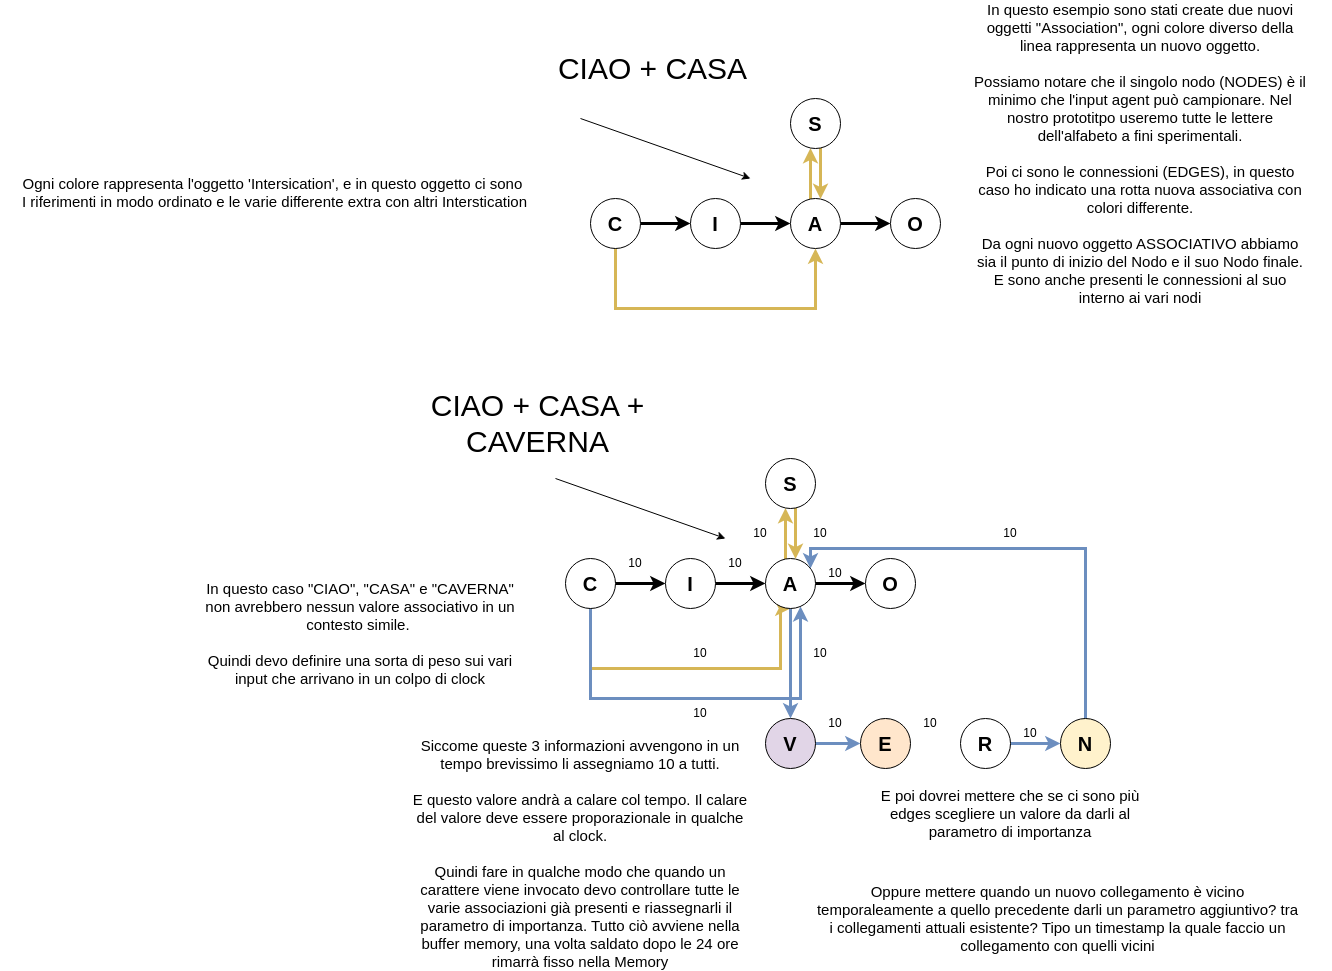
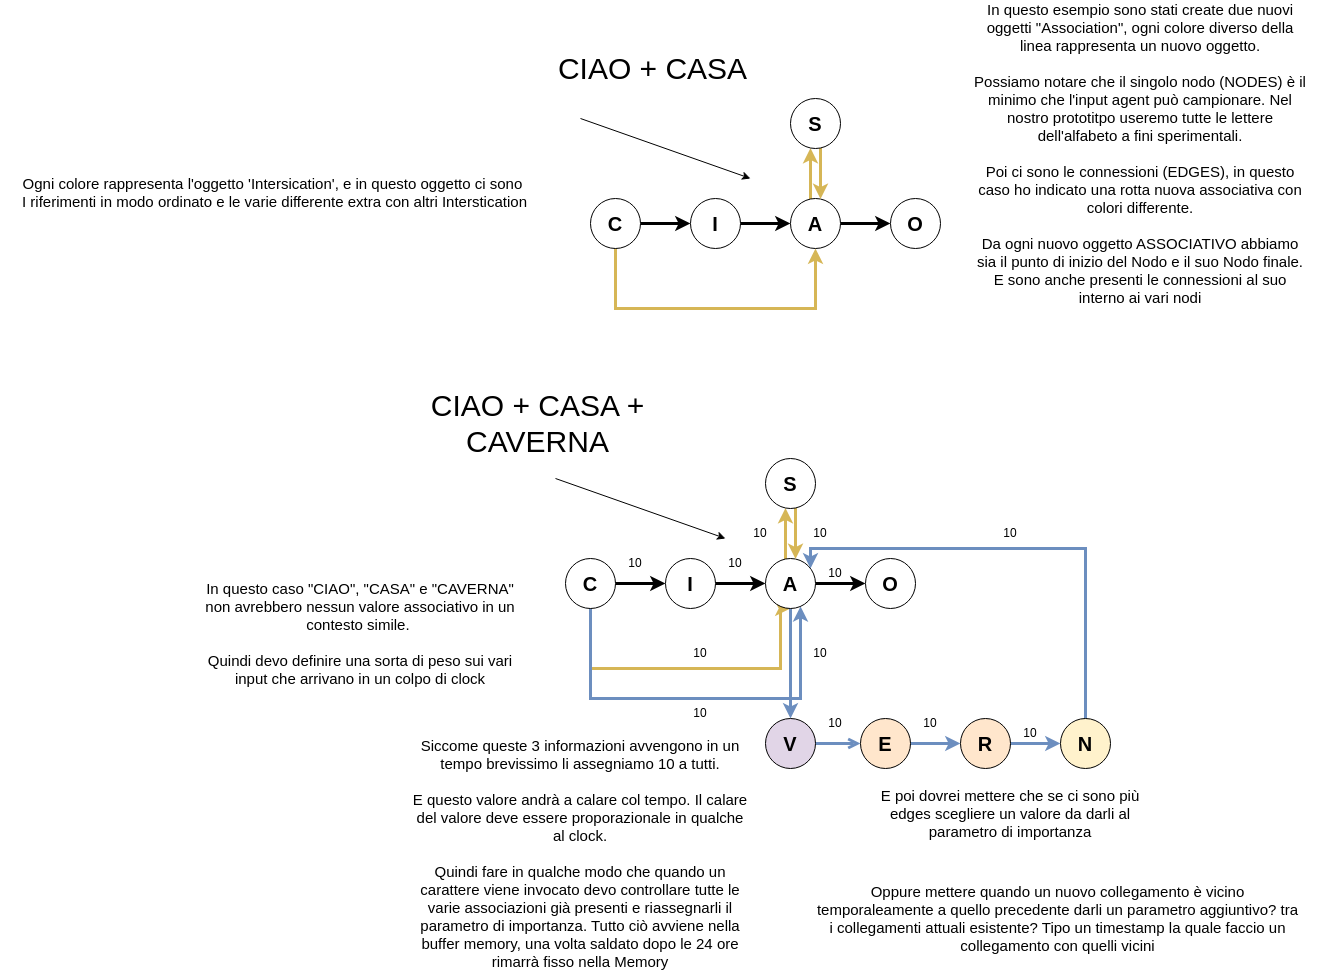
- <mxCell id="31" style="edgeStyle=orthogonalEdgeStyle;rounded=0;orthogonalLoop=1;jettySize=auto;html=1;fillColor=#dae8fc;strokeColor=#6c8ebf;strokeWidth=3;" parent="1" source="32" target="34" edge="1"><mxGeometry relative="1" as="geometry" /></mxCell>
+ <mxCell id="31" style="edgeStyle=orthogonalEdgeStyle;rounded=0;orthogonalLoop=1;jettySize=auto;html=1;fillColor=#dae8fc;strokeColor=#6c8ebf;strokeWidth=3;endArrow=open;" parent="1" source="32" target="34" edge="1"><mxGeometry relative="1" as="geometry" /></mxCell>
+ <mxCell id="33" style="edgeStyle=orthogonalEdgeStyle;rounded=0;orthogonalLoop=1;jettySize=auto;html=1;fillColor=#dae8fc;strokeColor=#6c8ebf;strokeWidth=3;" parent="1" source="34" target="36" edge="1"><mxGeometry relative="1" as="geometry" /></mxCell>
- <mxCell id="36" value="&lt;font style=&quot;font-size: 20px;&quot;&gt;&lt;b&gt;R&lt;/b&gt;&lt;/font&gt;" style="ellipse;whiteSpace=wrap;html=1;aspect=fixed;" parent="1" vertex="1"><mxGeometry x="960" y="685" width="50" height="50" as="geometry" /></mxCell>
+ <mxCell id="36" value="&lt;font style=&quot;font-size: 20px;&quot;&gt;&lt;b&gt;R&lt;/b&gt;&lt;/font&gt;" style="ellipse;whiteSpace=wrap;html=1;aspect=fixed;fillColor=#ffe6cc;" parent="1" vertex="1"><mxGeometry x="960" y="685" width="50" height="50" as="geometry" /></mxCell>
